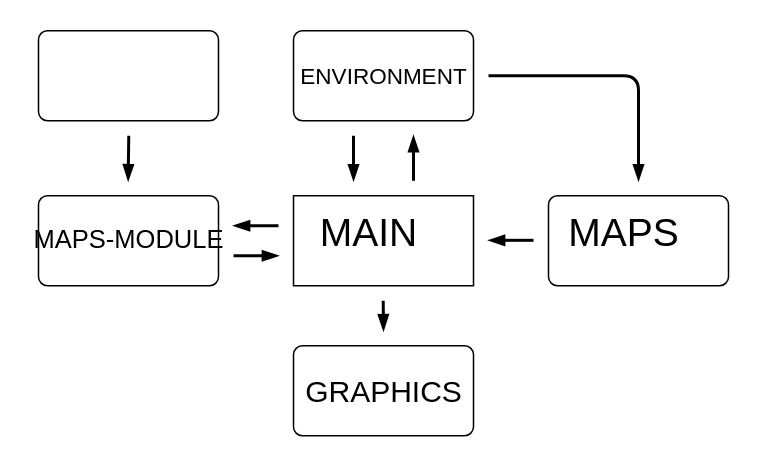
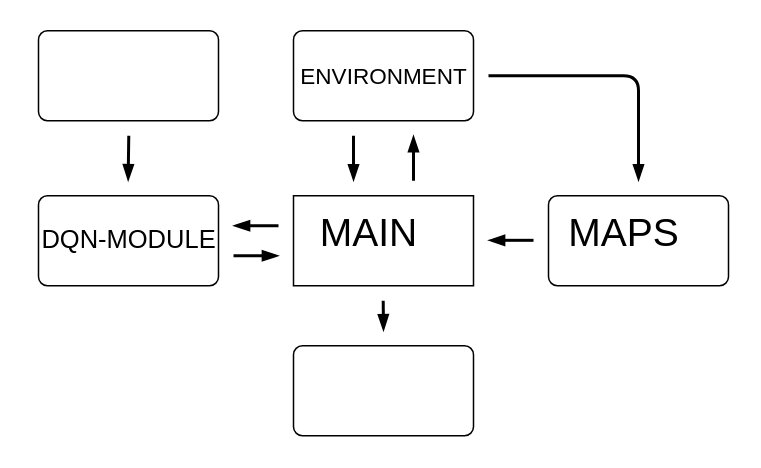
- <mxCell id="14" value="MAPS-MODULE" style="text;html=1;align=center;verticalAlign=middle;resizable=0;points=[];autosize=1;strokeColor=none;fontSize=17;" vertex="1" parent="1"><mxGeometry x="20" y="145" width="130" height="30" as="geometry" /></mxCell>
+ <mxCell id="14" value="DQN-MODULE" style="text;html=1;align=center;verticalAlign=middle;resizable=0;points=[];autosize=1;strokeColor=none;fontSize=17;" vertex="1" parent="1"><mxGeometry x="20" y="145" width="130" height="30" as="geometry" /></mxCell>
- <mxCell id="18" value="GRAPHICS" style="text;html=1;align=center;verticalAlign=middle;resizable=0;points=[];autosize=1;strokeColor=none;fontSize=20;" vertex="1" parent="1"><mxGeometry x="195" y="245" width="120" height="30" as="geometry" /></mxCell>
